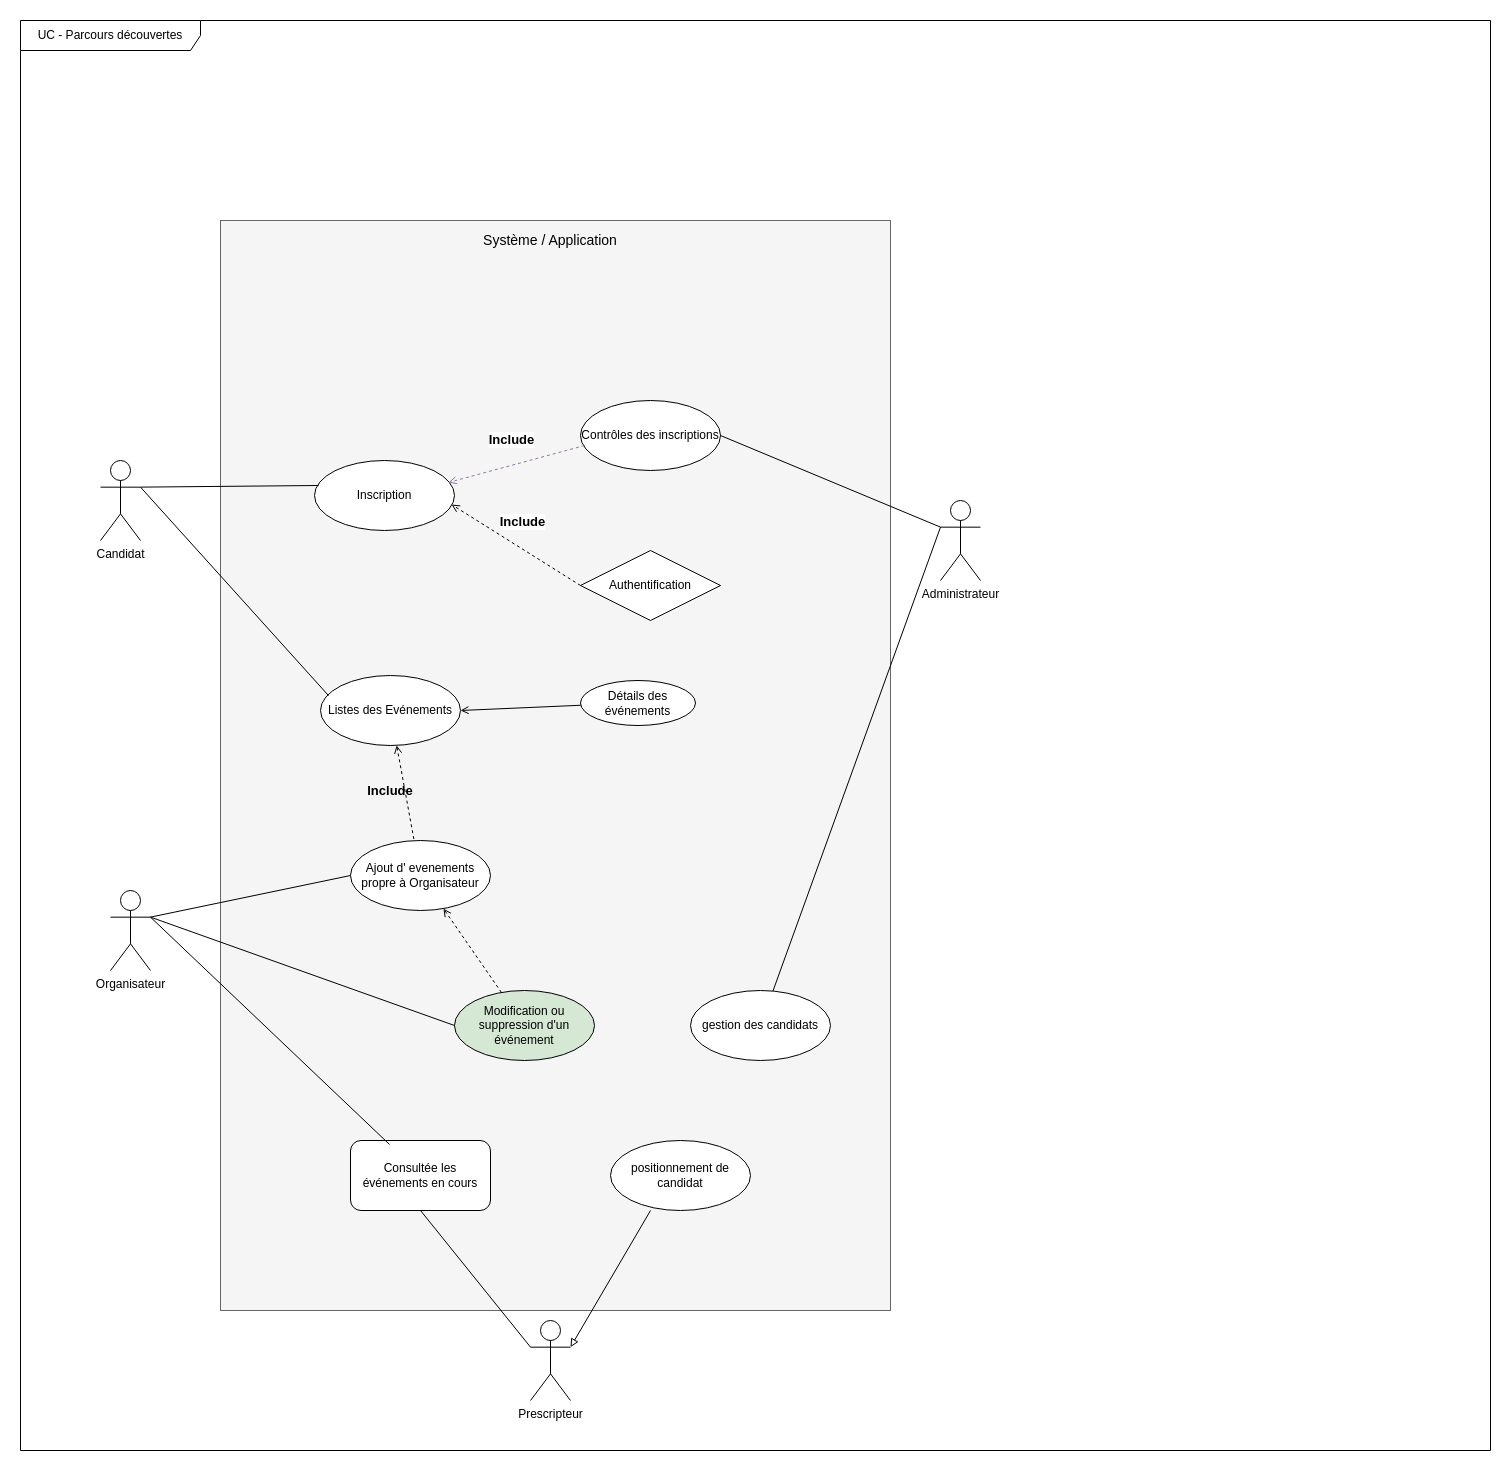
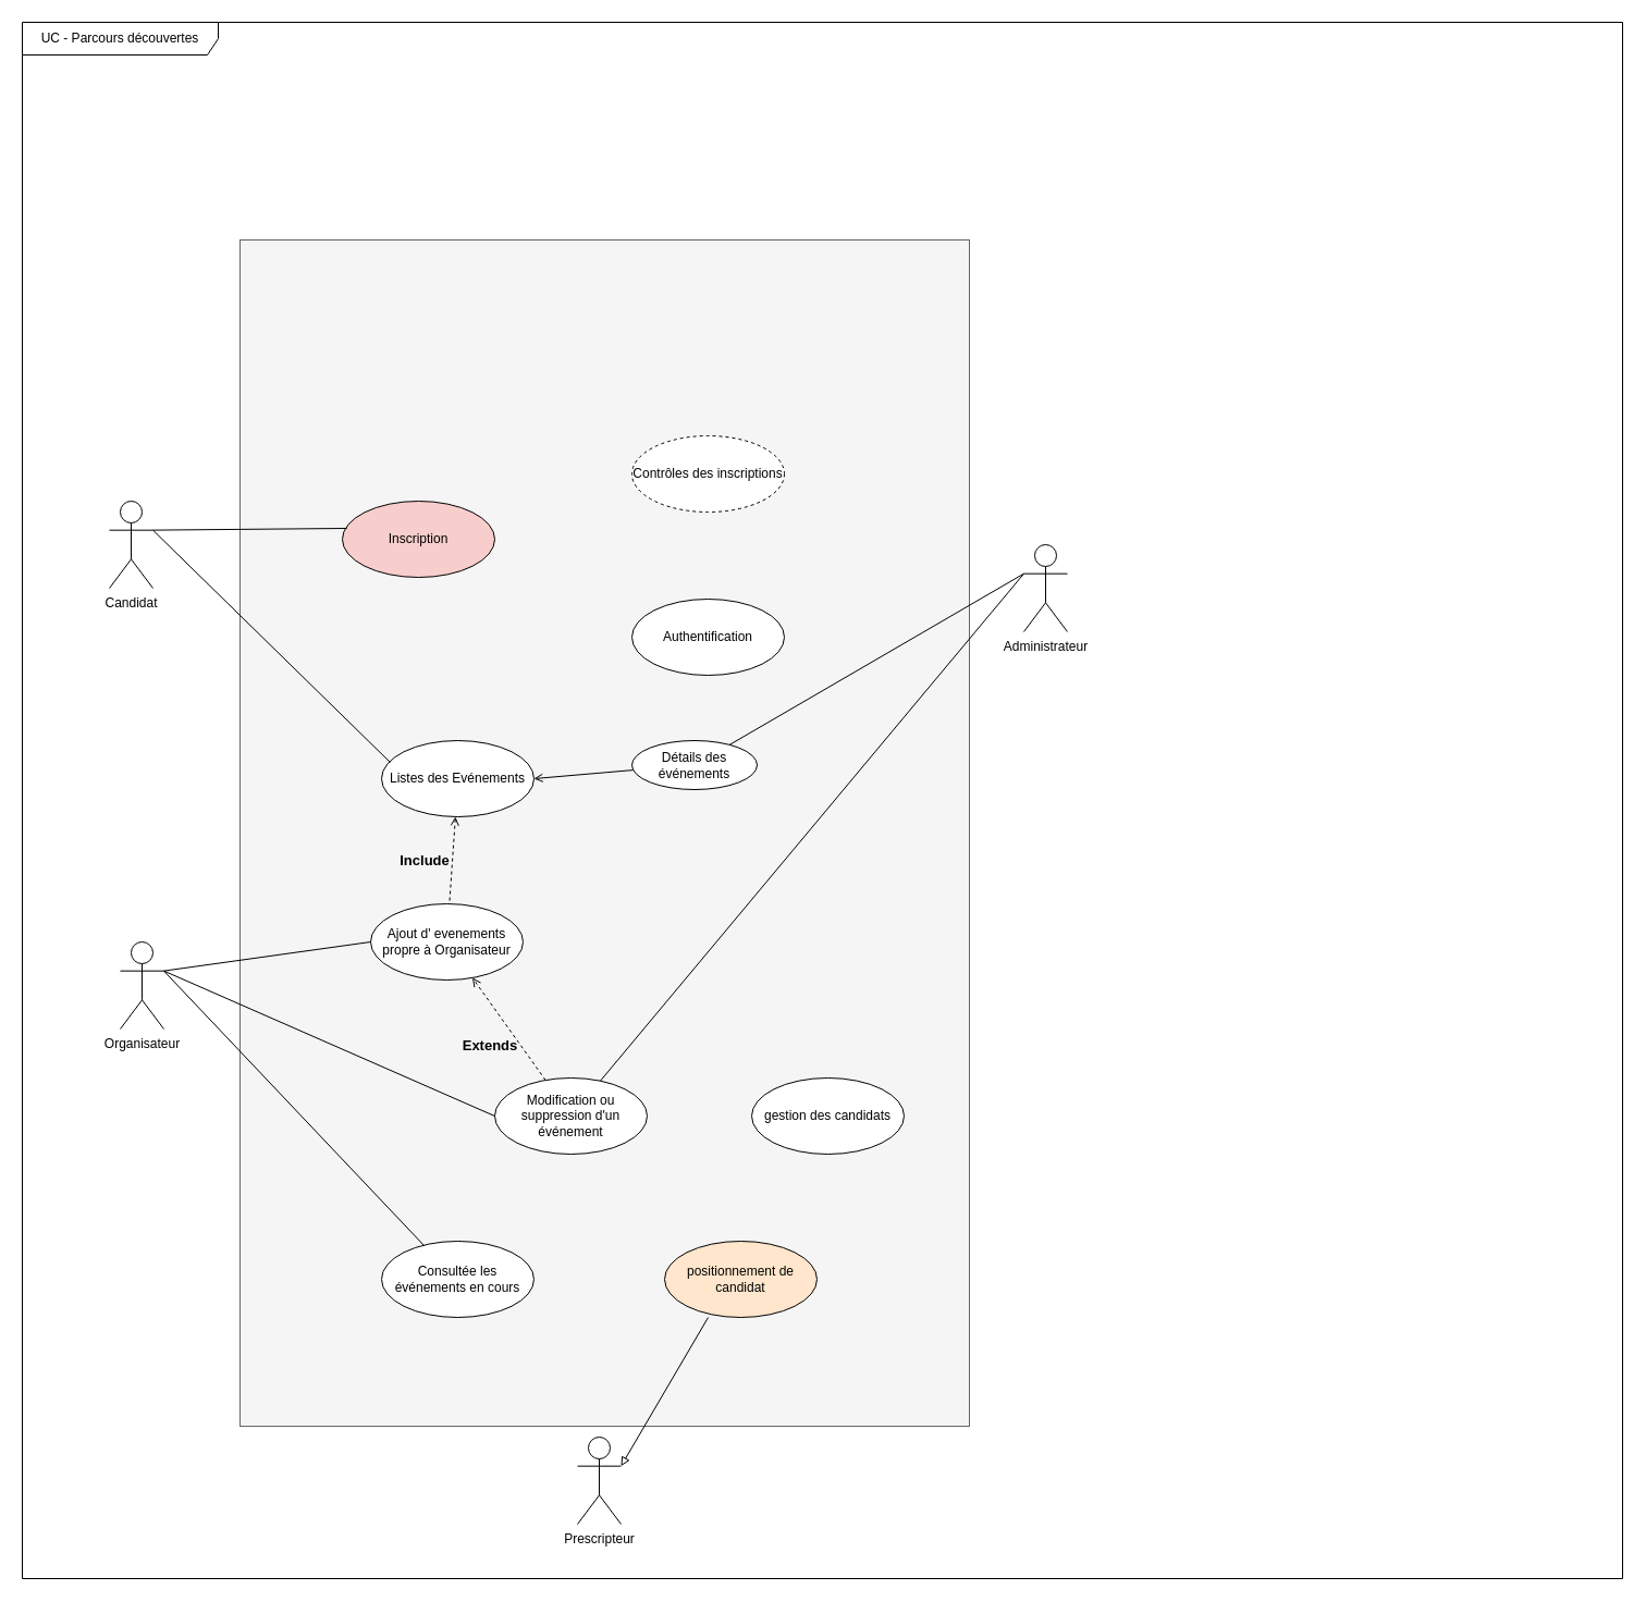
- <mxCell id="32" value="&lt;font style=&quot;font-size: 14px&quot;&gt;Système / Application&lt;/font&gt;" style="text;html=1;strokeColor=none;fillColor=none;align=center;verticalAlign=middle;whiteSpace=wrap;rounded=0;" parent="1" vertex="1"><mxGeometry x="475" y="230" width="150" height="20" as="geometry" /></mxCell>
- <mxCell id="20" value="Contrôles des inscriptions" style="ellipse;whiteSpace=wrap;html=1;" parent="1" vertex="1"><mxGeometry x="580" y="400" width="140" height="70" as="geometry" /></mxCell>
+ <mxCell id="20" value="Contrôles des inscriptions" style="ellipse;whiteSpace=wrap;html=1;dashed=1;" parent="1" vertex="1"><mxGeometry x="580" y="400" width="140" height="70" as="geometry" /></mxCell>
- <mxCell id="21" value="&lt;b&gt;&lt;font style=&quot;font-size: 13px&quot;&gt;Include&lt;/font&gt;&lt;/b&gt;" style="html=1;verticalAlign=bottom;endArrow=open;exitX=0.029;exitY=0.643;exitDx=0;exitDy=0;entryX=0.957;entryY=0.314;entryDx=0;entryDy=0;dashed=1;endFill=0;exitPerimeter=0;entryPerimeter=0;fillColor=#e1d5e7;strokeColor=#9673a6;" parent="1" source="20" target="5" edge="1"><mxGeometry x="0.018" y="-14" width="80" relative="1" as="geometry"><mxPoint x="597" y="505" as="sourcePoint" /><mxPoint x="464" y="505" as="targetPoint" /><mxPoint as="offset" /></mxGeometry></mxCell>
- <mxCell id="22" value="" style="html=1;verticalAlign=bottom;endArrow=none;exitX=0;exitY=0.333;exitDx=0;exitDy=0;exitPerimeter=0;endFill=0;entryX=1;entryY=0.5;entryDx=0;entryDy=0;" parent="1" source="19" target="20" edge="1"><mxGeometry x="0.297" y="36" width="80" relative="1" as="geometry"><mxPoint x="150" y="496.667" as="sourcePoint" /><mxPoint x="328.06" y="494.99" as="targetPoint" /><mxPoint as="offset" /></mxGeometry></mxCell>
+ <mxCell id="22" value="" style="html=1;verticalAlign=bottom;endArrow=none;exitX=0;exitY=0.333;exitDx=0;exitDy=0;exitPerimeter=0;endFill=0;" parent="1" source="19" target="11" edge="1"><mxGeometry x="0.297" y="36" width="80" relative="1" as="geometry"><mxPoint x="150" y="496.667" as="sourcePoint" /><mxPoint x="328.06" y="494.99" as="targetPoint" /><mxPoint as="offset" /></mxGeometry></mxCell>
- <mxCell id="5" value="Inscription" style="ellipse;whiteSpace=wrap;html=1;fillColor=#ffffff;" parent="1" vertex="1"><mxGeometry x="314" y="460" width="140" height="70" as="geometry" /></mxCell>
+ <mxCell id="5" value="Inscription" style="ellipse;whiteSpace=wrap;html=1;fillColor=#f8cecc;" parent="1" vertex="1"><mxGeometry x="314" y="460" width="140" height="70" as="geometry" /></mxCell>
- <mxCell id="9" value="&lt;b&gt;&lt;font style=&quot;font-size: 13px&quot;&gt;Include&lt;/font&gt;&lt;/b&gt;" style="html=1;verticalAlign=bottom;endArrow=open;exitX=0;exitY=0.5;exitDx=0;exitDy=0;entryX=0.979;entryY=0.629;entryDx=0;entryDy=0;dashed=1;endFill=0;entryPerimeter=0;" parent="1" source="7" target="5" edge="1"><mxGeometry x="0.018" y="-14" width="80" relative="1" as="geometry"><mxPoint x="150" y="496.667" as="sourcePoint" /><mxPoint x="390" y="525.97" as="targetPoint" /><mxPoint as="offset" /></mxGeometry></mxCell>
- <mxCell id="7" value="Authentification" style="rhombus;whiteSpace=wrap;html=1;" parent="1" vertex="1"><mxGeometry x="580" y="550" width="140" height="70" as="geometry" /></mxCell>
+ <mxCell id="7" value="Authentification" style="ellipse;whiteSpace=wrap;html=1;" parent="1" vertex="1"><mxGeometry x="580" y="550" width="140" height="70" as="geometry" /></mxCell>
- <mxCell id="8" value="Listes des Evénements" style="ellipse;whiteSpace=wrap;html=1;fillColor=#ffffff;" parent="1" vertex="1"><mxGeometry x="320" y="675" width="140" height="70" as="geometry" /></mxCell>
+ <mxCell id="8" value="Listes des Evénements" style="ellipse;whiteSpace=wrap;html=1;fillColor=#ffffff;" parent="1" vertex="1"><mxGeometry x="350" y="680" width="140" height="70" as="geometry" /></mxCell>
- <mxCell id="24" value="" style="html=1;verticalAlign=bottom;endArrow=none;endFill=0;exitX=0;exitY=0.333;exitDx=0;exitDy=0;exitPerimeter=0;" parent="1" source="19" target="23" edge="1"><mxGeometry x="0.297" y="36" width="80" relative="1" as="geometry"><mxPoint x="790" y="130" as="sourcePoint" /><mxPoint x="650" y="300" as="targetPoint" /><mxPoint as="offset" /></mxGeometry></mxCell>
+ <mxCell id="25" value="" style="html=1;verticalAlign=bottom;endArrow=none;endFill=0;exitX=0;exitY=0.333;exitDx=0;exitDy=0;exitPerimeter=0;" parent="1" source="19" target="17" edge="1"><mxGeometry x="0.297" y="36" width="80" relative="1" as="geometry"><mxPoint x="840" y="136.667" as="sourcePoint" /><mxPoint x="1050.06" y="470" as="targetPoint" /><mxPoint as="offset" /></mxGeometry></mxCell>
- <mxCell id="14" value="Ajout d' evenements propre à Organisateur" style="ellipse;whiteSpace=wrap;html=1;" parent="1" vertex="1"><mxGeometry x="350" y="840" width="140" height="70" as="geometry" /></mxCell>
+ <mxCell id="14" value="Ajout d' evenements propre à Organisateur" style="ellipse;whiteSpace=wrap;html=1;" parent="1" vertex="1"><mxGeometry x="340" y="830" width="140" height="70" as="geometry" /></mxCell>
- <mxCell id="13" value="Organisateur" style="shape=umlActor;verticalLabelPosition=bottom;verticalAlign=top;html=1;fillColor=#ffffff;" parent="1" vertex="1"><mxGeometry x="110" y="890" width="40" height="80" as="geometry" /></mxCell>
+ <mxCell id="13" value="Organisateur" style="shape=umlActor;verticalLabelPosition=bottom;verticalAlign=top;html=1;fillColor=#ffffff;" parent="1" vertex="1"><mxGeometry x="110" y="865" width="40" height="80" as="geometry" /></mxCell>
+ <mxCell id="34" value="&lt;span style=&quot;font-size: 13px&quot;&gt;&lt;b&gt;Extends&lt;/b&gt;&lt;/span&gt;" style="text;html=1;strokeColor=none;fillColor=none;align=center;verticalAlign=middle;whiteSpace=wrap;rounded=0;" parent="1" vertex="1"><mxGeometry x="430" y="950" width="40" height="20" as="geometry" /></mxCell>
- <mxCell id="17" value="Modification ou suppression d'un événement" style="ellipse;whiteSpace=wrap;html=1;fillColor=#d5e8d4;" parent="1" vertex="1"><mxGeometry x="454" y="990" width="140" height="70" as="geometry" /></mxCell>
+ <mxCell id="17" value="Modification ou suppression d'un événement" style="ellipse;whiteSpace=wrap;html=1;fillColor=#ffffff;" parent="1" vertex="1"><mxGeometry x="454" y="990" width="140" height="70" as="geometry" /></mxCell>
- <mxCell id="26" value="&lt;table class=&quot;table table-hover&quot;&gt;&lt;tbody&gt;&lt;tr class=&quot;table-warning&quot;&gt;&lt;td scope=&quot;row&quot; id=&quot;cop6&quot;&gt;Consultée les événements en cours&lt;/td&gt;&lt;/tr&gt;&lt;/tbody&gt;&lt;/table&gt;" style="whiteSpace=wrap;html=1;rounded=1;" parent="1" vertex="1"><mxGeometry x="350" y="1140" width="140" height="70" as="geometry" /></mxCell>
+ <mxCell id="26" value="&lt;table class=&quot;table table-hover&quot;&gt;&lt;tbody&gt;&lt;tr class=&quot;table-warning&quot;&gt;&lt;td scope=&quot;row&quot; id=&quot;cop6&quot;&gt;Consultée les événements en cours&lt;/td&gt;&lt;/tr&gt;&lt;/tbody&gt;&lt;/table&gt;" style="ellipse;whiteSpace=wrap;html=1;" parent="1" vertex="1"><mxGeometry x="350" y="1140" width="140" height="70" as="geometry" /></mxCell>
- <mxCell id="28" value="&lt;table class=&quot;table table-hover&quot;&gt;&lt;tbody&gt;&lt;tr class=&quot;table-warning&quot;&gt;&lt;td scope=&quot;row&quot; id=&quot;cop6&quot;&gt;&lt;table class=&quot;table table-hover&quot;&gt;&lt;tbody&gt;&lt;tr class=&quot;table-warning&quot;&gt;&lt;td scope=&quot;row&quot; id=&quot;cop7&quot;&gt;positionnement de candidat&lt;/td&gt;&lt;/tr&gt;&lt;/tbody&gt;&lt;/table&gt;&lt;/td&gt;&lt;/tr&gt;&lt;/tbody&gt;&lt;/table&gt;" style="ellipse;whiteSpace=wrap;html=1;" parent="1" vertex="1"><mxGeometry x="610" y="1140" width="140" height="70" as="geometry" /></mxCell>
+ <mxCell id="28" value="&lt;table class=&quot;table table-hover&quot;&gt;&lt;tbody&gt;&lt;tr class=&quot;table-warning&quot;&gt;&lt;td scope=&quot;row&quot; id=&quot;cop6&quot;&gt;&lt;table class=&quot;table table-hover&quot;&gt;&lt;tbody&gt;&lt;tr class=&quot;table-warning&quot;&gt;&lt;td scope=&quot;row&quot; id=&quot;cop7&quot;&gt;positionnement de candidat&lt;/td&gt;&lt;/tr&gt;&lt;/tbody&gt;&lt;/table&gt;&lt;/td&gt;&lt;/tr&gt;&lt;/tbody&gt;&lt;/table&gt;" style="ellipse;whiteSpace=wrap;html=1;fillColor=#ffe6cc;" parent="1" vertex="1"><mxGeometry x="610" y="1140" width="140" height="70" as="geometry" /></mxCell>
- <mxCell id="30" value="" style="html=1;verticalAlign=bottom;endArrow=none;endFill=0;exitX=0.5;exitY=1;exitDx=0;exitDy=0;entryX=0;entryY=0.333;entryDx=0;entryDy=0;entryPerimeter=0;" parent="1" source="26" target="29" edge="1"><mxGeometry x="0.297" y="36" width="80" relative="1" as="geometry"><mxPoint x="160" y="926.667" as="sourcePoint" /><mxPoint x="396.532" y="1144.259" as="targetPoint" /><mxPoint as="offset" /></mxGeometry></mxCell>
